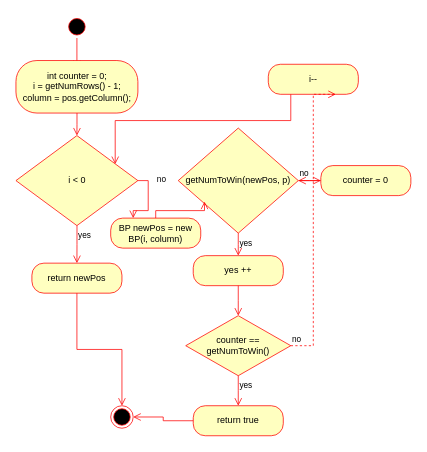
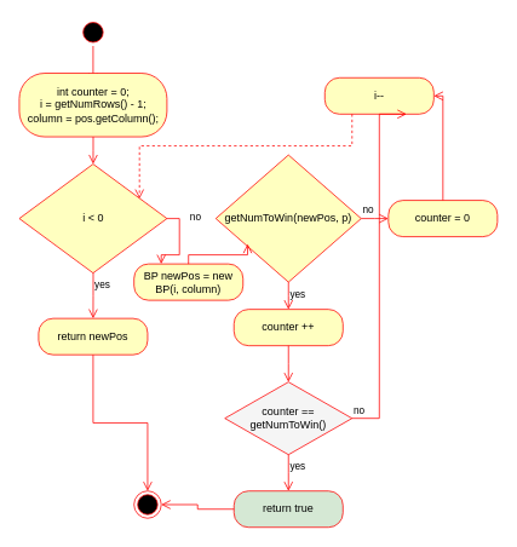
- <mxCell id="13" value="" style="edgeStyle=orthogonalEdgeStyle;html=1;verticalAlign=bottom;endArrow=open;endSize=8;strokeColor=#ff0000;rounded=0;entryX=0.814;entryY=0.317;entryDx=0;entryDy=0;entryPerimeter=0;" parent="1" source="12" target="6" edge="1"><mxGeometry relative="1" as="geometry"><mxPoint x="387" y="160" as="targetPoint" /><Array as="points"><mxPoint x="387" y="160" /><mxPoint x="153" y="160" /></Array></mxGeometry></mxCell>
+ <mxCell id="13" value="" style="edgeStyle=orthogonalEdgeStyle;html=1;verticalAlign=bottom;endArrow=open;endSize=8;strokeColor=#ff0000;rounded=0;entryX=0.814;entryY=0.317;entryDx=0;entryDy=0;entryPerimeter=0;dashed=1;" parent="1" source="12" target="6" edge="1"><mxGeometry relative="1" as="geometry"><mxPoint x="387" y="160" as="targetPoint" /><Array as="points"><mxPoint x="387" y="160" /><mxPoint x="153" y="160" /></Array></mxGeometry></mxCell>
- <mxCell id="15" value="" style="edgeStyle=orthogonalEdgeStyle;html=1;verticalAlign=bottom;endArrow=open;endSize=8;strokeColor=#ff0000;rounded=0;" parent="1" source="14" target="9" edge="1"><mxGeometry relative="1" as="geometry"><mxPoint x="487" y="320" as="targetPoint" /></mxGeometry></mxCell>
+ <mxCell id="15" value="" style="edgeStyle=orthogonalEdgeStyle;html=1;verticalAlign=bottom;endArrow=open;endSize=8;strokeColor=#ff0000;rounded=0;entryX=1;entryY=0.5;entryDx=0;entryDy=0;" parent="1" source="14" target="12" edge="1"><mxGeometry relative="1" as="geometry"><mxPoint x="487" y="320" as="targetPoint" /></mxGeometry></mxCell>
- <mxCell id="19" value="no" style="edgeStyle=orthogonalEdgeStyle;html=1;align=left;verticalAlign=bottom;endArrow=open;endSize=8;strokeColor=#ff0000;rounded=0;entryX=0.75;entryY=1;entryDx=0;entryDy=0;dashed=1;" parent="1" source="18" target="12" edge="1"><mxGeometry x="-1" relative="1" as="geometry"><mxPoint x="437" y="460" as="targetPoint" /><Array as="points"><mxPoint x="417" y="460" /></Array></mxGeometry></mxCell>
+ <mxCell id="19" value="no" style="edgeStyle=orthogonalEdgeStyle;html=1;align=left;verticalAlign=bottom;endArrow=open;endSize=8;strokeColor=#ff0000;rounded=0;entryX=0.75;entryY=1;entryDx=0;entryDy=0;" parent="1" source="18" target="12" edge="1"><mxGeometry x="-1" relative="1" as="geometry"><mxPoint x="437" y="460" as="targetPoint" /><Array as="points"><mxPoint x="417" y="460" /></Array></mxGeometry></mxCell>
- <mxCell id="16" value="yes ++" style="rounded=1;whiteSpace=wrap;html=1;arcSize=40;fontColor=#000000;fillColor=#ffffc0;strokeColor=#ff0000;" parent="1" vertex="1"><mxGeometry x="257" y="340" width="120" height="40" as="geometry" /></mxCell>
+ <mxCell id="16" value="counter ++" style="rounded=1;whiteSpace=wrap;html=1;arcSize=40;fontColor=#000000;fillColor=#ffffc0;strokeColor=#ff0000;" parent="1" vertex="1"><mxGeometry x="257" y="340" width="120" height="40" as="geometry" /></mxCell>
- <mxCell id="18" value="counter == getNumToWin()" style="rhombus;whiteSpace=wrap;html=1;fillColor=#ffffc0;strokeColor=#ff0000;" parent="1" vertex="1"><mxGeometry x="247" y="420" width="140" height="80" as="geometry" /></mxCell>
+ <mxCell id="18" value="counter == getNumToWin()" style="rhombus;whiteSpace=wrap;html=1;fillColor=#f5f5f5;strokeColor=#ff0000;" parent="1" vertex="1"><mxGeometry x="247" y="420" width="140" height="80" as="geometry" /></mxCell>
- <mxCell id="21" value="return true" style="rounded=1;whiteSpace=wrap;html=1;arcSize=40;fontColor=#000000;fillColor=#ffffc0;strokeColor=#ff0000;" parent="1" vertex="1"><mxGeometry x="257" y="540" width="120" height="40" as="geometry" /></mxCell>
+ <mxCell id="21" value="return true" style="rounded=1;whiteSpace=wrap;html=1;arcSize=40;fontColor=#000000;fillColor=#d5e8d4;strokeColor=#ff0000;" parent="1" vertex="1"><mxGeometry x="257" y="540" width="120" height="40" as="geometry" /></mxCell>
